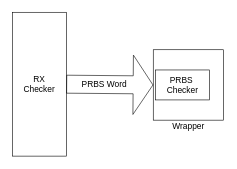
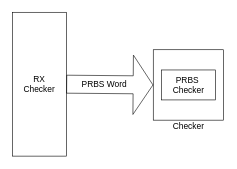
- <mxCell id="4" value="&lt;font style=&quot;font-size: 14px&quot;&gt;PRBS&amp;nbsp;&lt;br&gt;Checker&lt;/font&gt;" style="rounded=0;whiteSpace=wrap;html=1;" parent="1" vertex="1"><mxGeometry x="258.75" y="116.25" width="90" height="50" as="geometry" /></mxCell>
+ <mxCell id="4" value="&lt;font style=&quot;font-size: 14px&quot;&gt;PRBS&amp;nbsp;&lt;br&gt;Checker&lt;/font&gt;" style="rounded=0;whiteSpace=wrap;html=1;" parent="1" vertex="1"><mxGeometry x="268.75" y="116.25" width="90" height="50" as="geometry" /></mxCell>
- <mxCell id="5" value="&lt;font style=&quot;font-size: 14px&quot;&gt;Wrapper&lt;/font&gt;" style="text;html=1;strokeColor=none;fillColor=none;align=center;verticalAlign=middle;whiteSpace=wrap;rounded=0;" parent="1" vertex="1"><mxGeometry x="293.75" y="200" width="40" height="20" as="geometry" /></mxCell>
+ <mxCell id="5" value="&lt;font style=&quot;font-size: 14px&quot;&gt;Checker&lt;/font&gt;" style="text;html=1;strokeColor=none;fillColor=none;align=center;verticalAlign=middle;whiteSpace=wrap;rounded=0;" parent="1" vertex="1"><mxGeometry x="293.75" y="200" width="40" height="20" as="geometry" /></mxCell>
